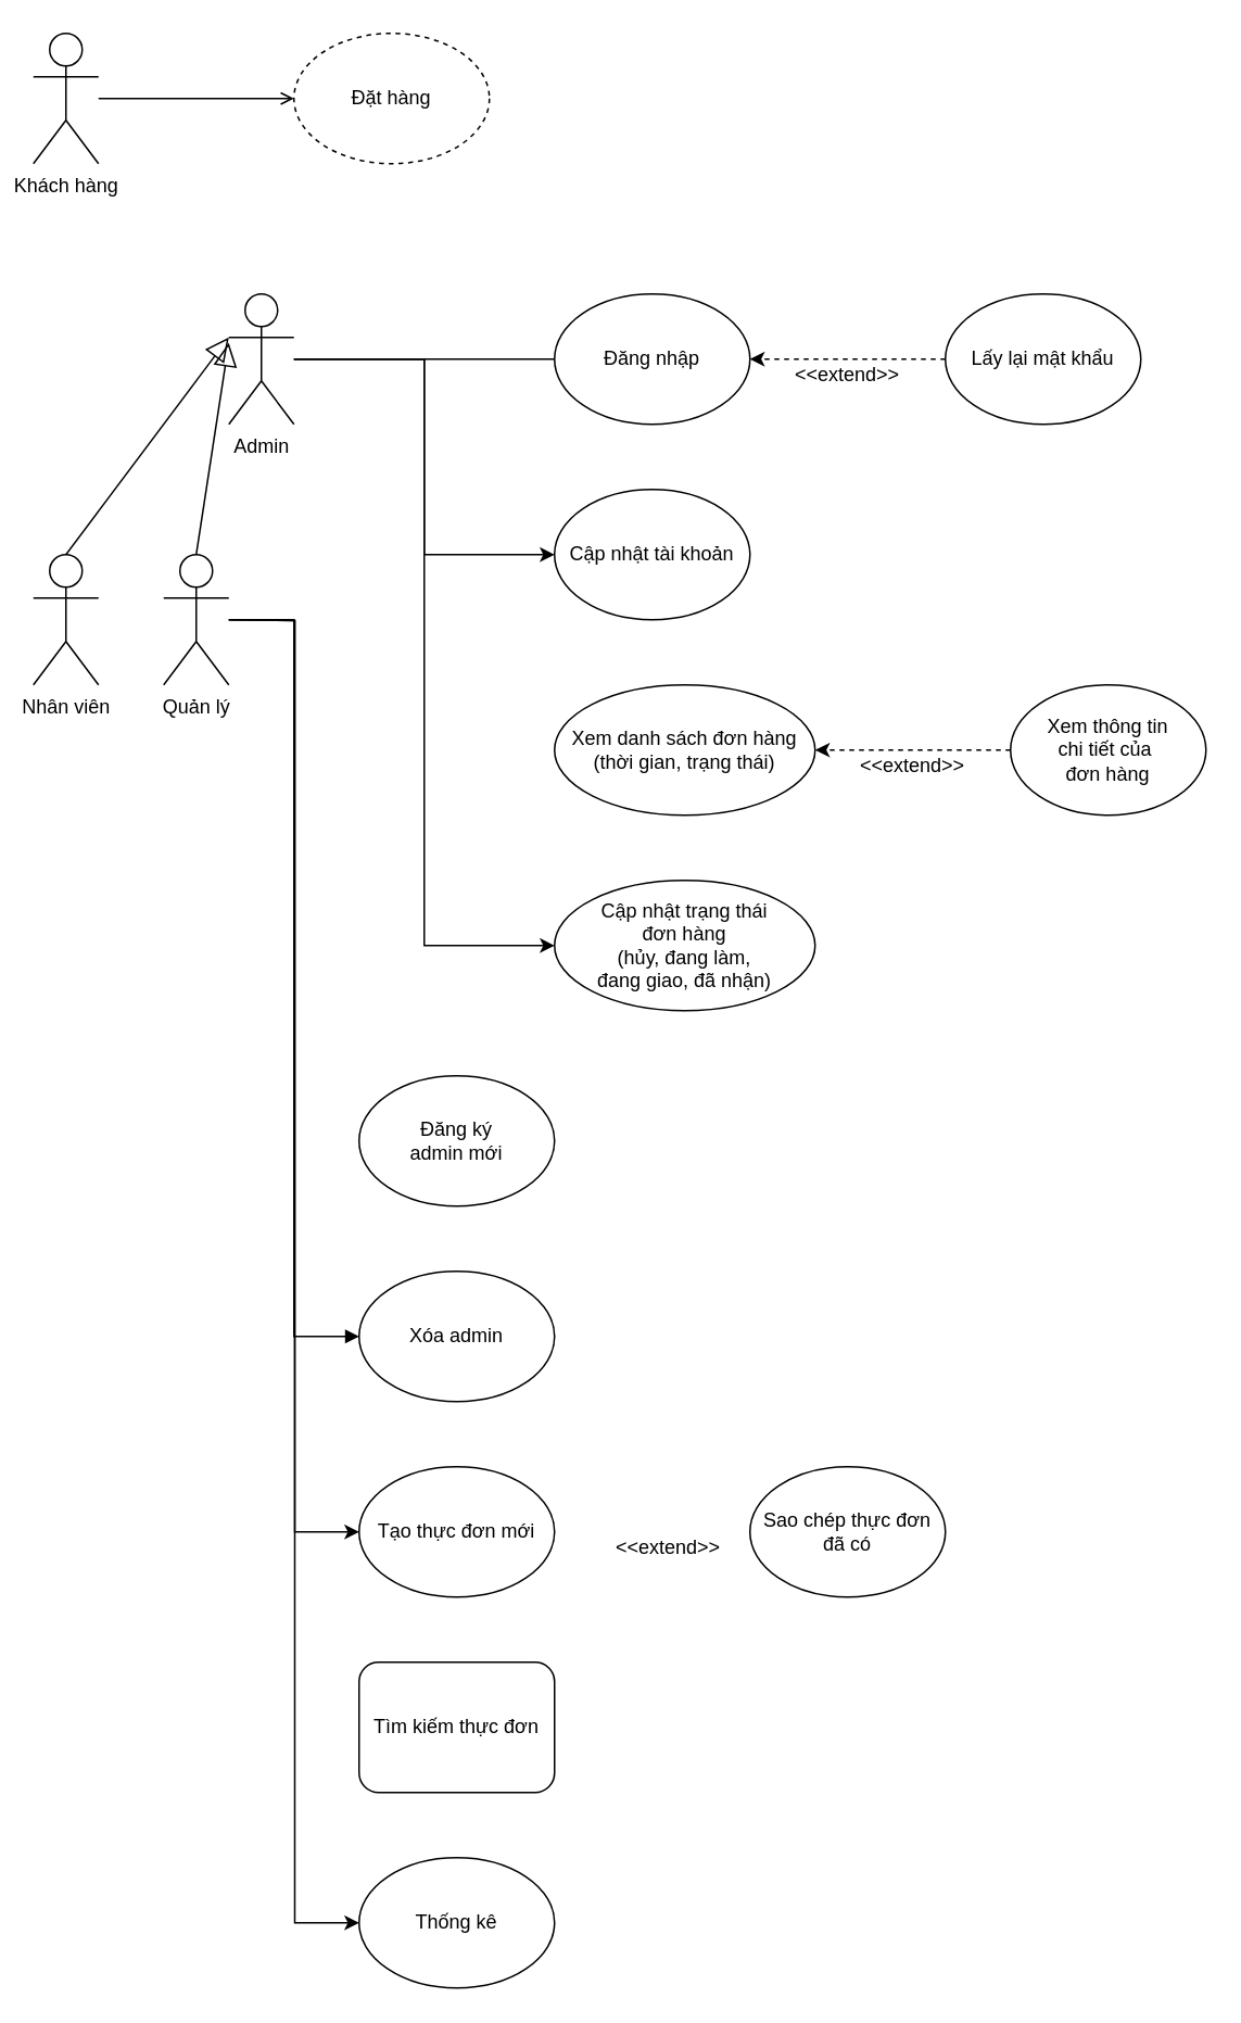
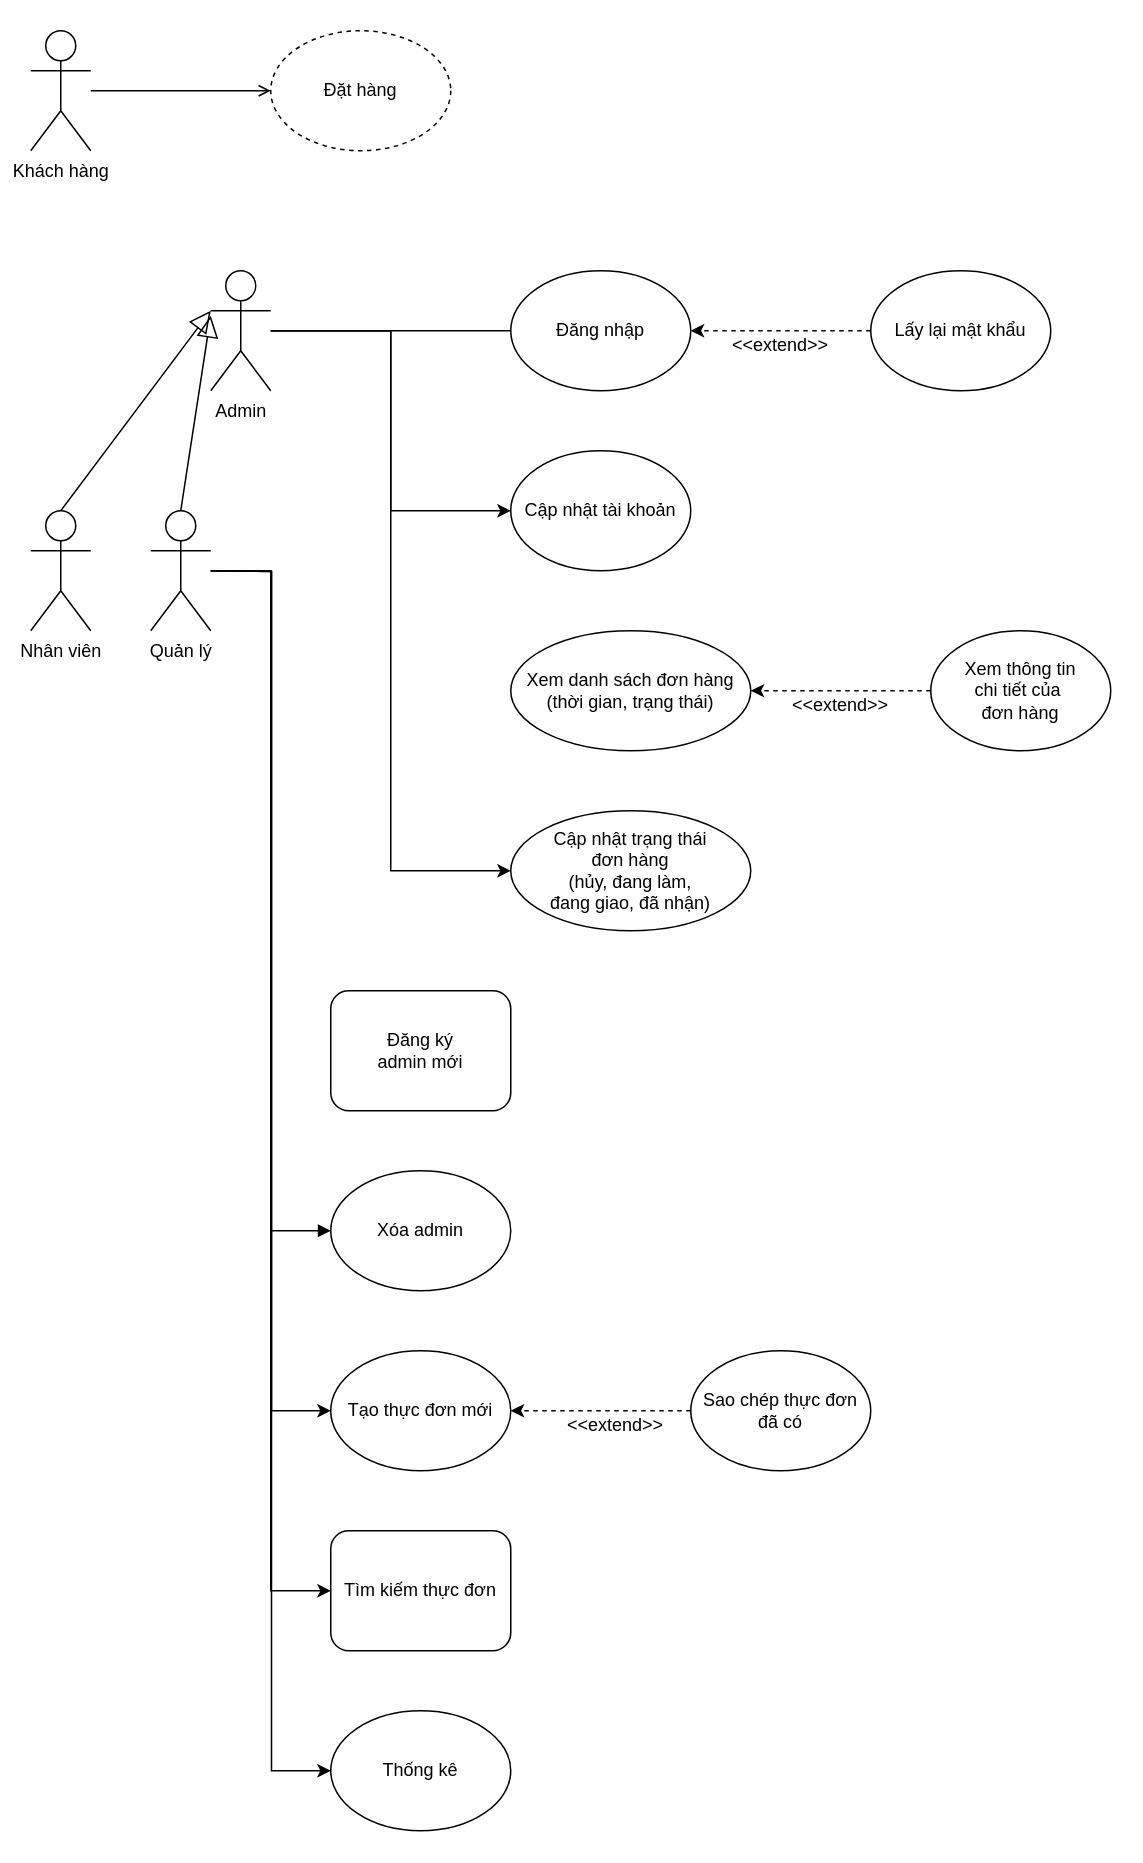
- <mxCell id="29" value="&lt;span&gt;Đăng ký&lt;br&gt;admin mới&lt;br&gt;&lt;/span&gt;" style="ellipse;whiteSpace=wrap;html=1;" parent="1" vertex="1"><mxGeometry x="220" y="660" width="120" height="80" as="geometry" /></mxCell>
+ <mxCell id="29" value="&lt;span&gt;Đăng ký&lt;br&gt;admin mới&lt;br&gt;&lt;/span&gt;" style="whiteSpace=wrap;html=1;rounded=1;" parent="1" vertex="1"><mxGeometry x="220" y="660" width="120" height="80" as="geometry" /></mxCell>
+ <mxCell id="19" value="" style="endArrow=classic;html=1;entryX=1;entryY=0.5;entryDx=0;entryDy=0;dashed=1;exitX=0;exitY=0.5;exitDx=0;exitDy=0;" parent="1" source="21" target="11" edge="1"><mxGeometry width="50" height="50" relative="1" as="geometry"><mxPoint x="460" y="860" as="sourcePoint" /><mxPoint x="460" y="970" as="targetPoint" /></mxGeometry></mxCell>
+ <mxCell id="9" style="edgeStyle=orthogonalEdgeStyle;rounded=0;orthogonalLoop=1;jettySize=auto;html=1;entryX=0;entryY=0.5;entryDx=0;entryDy=0;" parent="1" source="25" target="18" edge="1"><mxGeometry relative="1" as="geometry" /></mxCell>
